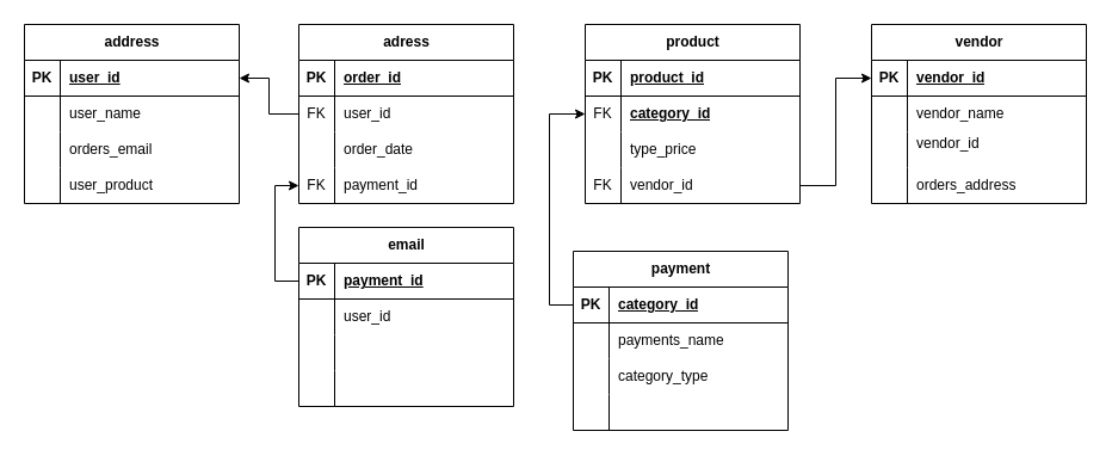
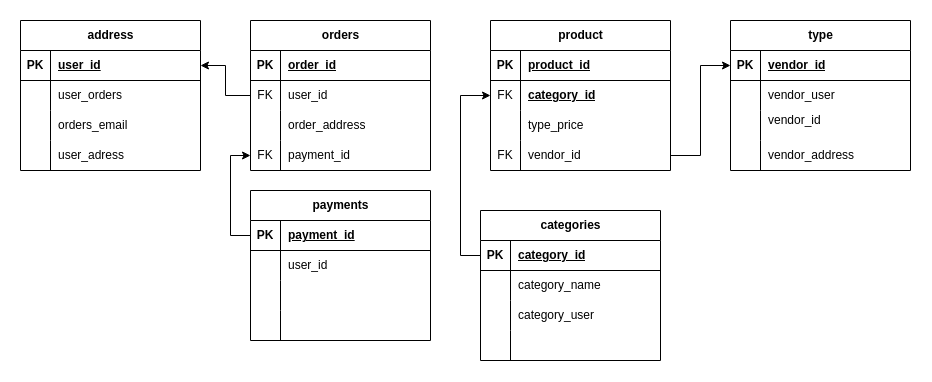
- <mxCell id="28" value="adress" style="shape=table;startSize=30;container=1;collapsible=1;childLayout=tableLayout;fixedRows=1;rowLines=0;fontStyle=1;align=center;resizeLast=1;html=1;" vertex="1" parent="1"><mxGeometry x="250" y="20" width="180" height="150" as="geometry" /></mxCell>
+ <mxCell id="28" value="orders" style="shape=table;startSize=30;container=1;collapsible=1;childLayout=tableLayout;fixedRows=1;rowLines=0;fontStyle=1;align=center;resizeLast=1;html=1;" vertex="1" parent="1"><mxGeometry x="250" y="20" width="180" height="150" as="geometry" /></mxCell>
- <mxCell id="41" value="vendor" style="shape=table;startSize=30;container=1;collapsible=1;childLayout=tableLayout;fixedRows=1;rowLines=0;fontStyle=1;align=center;resizeLast=1;html=1;" vertex="1" parent="1"><mxGeometry x="730" y="20" width="180" height="150" as="geometry" /></mxCell>
+ <mxCell id="41" value="type" style="shape=table;startSize=30;container=1;collapsible=1;childLayout=tableLayout;fixedRows=1;rowLines=0;fontStyle=1;align=center;resizeLast=1;html=1;" vertex="1" parent="1"><mxGeometry x="730" y="20" width="180" height="150" as="geometry" /></mxCell>
- <mxCell id="8" value="user_name" style="shape=partialRectangle;connectable=0;fillColor=none;top=0;left=0;bottom=0;right=0;align=left;spacingLeft=6;overflow=hidden;whiteSpace=wrap;html=1;" vertex="1" parent="6"><mxGeometry x="30" width="150" height="30" as="geometry"><mxRectangle width="150" height="30" as="alternateBounds" /></mxGeometry></mxCell>
+ <mxCell id="8" value="user_orders" style="shape=partialRectangle;connectable=0;fillColor=none;top=0;left=0;bottom=0;right=0;align=left;spacingLeft=6;overflow=hidden;whiteSpace=wrap;html=1;" vertex="1" parent="6"><mxGeometry x="30" width="150" height="30" as="geometry"><mxRectangle width="150" height="30" as="alternateBounds" /></mxGeometry></mxCell>
- <mxCell id="47" value="vendor_name" style="shape=partialRectangle;connectable=0;fillColor=none;top=0;left=0;bottom=0;right=0;align=left;spacingLeft=6;overflow=hidden;whiteSpace=wrap;html=1;" vertex="1" parent="45"><mxGeometry x="30" width="150" height="30" as="geometry"><mxRectangle width="150" height="30" as="alternateBounds" /></mxGeometry></mxCell>
+ <mxCell id="47" value="vendor_user" style="shape=partialRectangle;connectable=0;fillColor=none;top=0;left=0;bottom=0;right=0;align=left;spacingLeft=6;overflow=hidden;whiteSpace=wrap;html=1;" vertex="1" parent="45"><mxGeometry x="30" width="150" height="30" as="geometry"><mxRectangle width="150" height="30" as="alternateBounds" /></mxGeometry></mxCell>
- <mxCell id="37" value="order_date" style="shape=partialRectangle;connectable=0;fillColor=none;top=0;left=0;bottom=0;right=0;align=left;spacingLeft=6;overflow=hidden;whiteSpace=wrap;html=1;" vertex="1" parent="35"><mxGeometry x="30" width="150" height="30" as="geometry"><mxRectangle width="150" height="30" as="alternateBounds" /></mxGeometry></mxCell>
+ <mxCell id="37" value="order_address" style="shape=partialRectangle;connectable=0;fillColor=none;top=0;left=0;bottom=0;right=0;align=left;spacingLeft=6;overflow=hidden;whiteSpace=wrap;html=1;" vertex="1" parent="35"><mxGeometry x="30" width="150" height="30" as="geometry"><mxRectangle width="150" height="30" as="alternateBounds" /></mxGeometry></mxCell>
- <mxCell id="14" value="user_product" style="shape=partialRectangle;connectable=0;fillColor=none;top=0;left=0;bottom=0;right=0;align=left;spacingLeft=6;overflow=hidden;whiteSpace=wrap;html=1;" vertex="1" parent="12"><mxGeometry x="30" width="150" height="30" as="geometry"><mxRectangle width="150" height="30" as="alternateBounds" /></mxGeometry></mxCell>
+ <mxCell id="14" value="user_adress" style="shape=partialRectangle;connectable=0;fillColor=none;top=0;left=0;bottom=0;right=0;align=left;spacingLeft=6;overflow=hidden;whiteSpace=wrap;html=1;" vertex="1" parent="12"><mxGeometry x="30" width="150" height="30" as="geometry"><mxRectangle width="150" height="30" as="alternateBounds" /></mxGeometry></mxCell>
- <mxCell id="53" value="orders_address" style="shape=partialRectangle;connectable=0;fillColor=none;top=0;left=0;bottom=0;right=0;align=left;spacingLeft=6;overflow=hidden;whiteSpace=wrap;html=1;" vertex="1" parent="51"><mxGeometry x="30" width="150" height="30" as="geometry"><mxRectangle width="150" height="30" as="alternateBounds" /></mxGeometry></mxCell>
+ <mxCell id="53" value="vendor_address" style="shape=partialRectangle;connectable=0;fillColor=none;top=0;left=0;bottom=0;right=0;align=left;spacingLeft=6;overflow=hidden;whiteSpace=wrap;html=1;" vertex="1" parent="51"><mxGeometry x="30" width="150" height="30" as="geometry"><mxRectangle width="150" height="30" as="alternateBounds" /></mxGeometry></mxCell>
- <mxCell id="67" value="email" style="shape=table;startSize=30;container=1;collapsible=1;childLayout=tableLayout;fixedRows=1;rowLines=0;fontStyle=1;align=center;resizeLast=1;html=1;" vertex="1" parent="1"><mxGeometry x="250" y="190" width="180" height="150" as="geometry" /></mxCell>
+ <mxCell id="67" value="payments" style="shape=table;startSize=30;container=1;collapsible=1;childLayout=tableLayout;fixedRows=1;rowLines=0;fontStyle=1;align=center;resizeLast=1;html=1;" vertex="1" parent="1"><mxGeometry x="250" y="190" width="180" height="150" as="geometry" /></mxCell>
- <mxCell id="54" value="payment" style="shape=table;startSize=30;container=1;collapsible=1;childLayout=tableLayout;fixedRows=1;rowLines=0;fontStyle=1;align=center;resizeLast=1;html=1;" vertex="1" parent="1"><mxGeometry x="480" y="210" width="180" height="150" as="geometry" /></mxCell>
+ <mxCell id="54" value="categories" style="shape=table;startSize=30;container=1;collapsible=1;childLayout=tableLayout;fixedRows=1;rowLines=0;fontStyle=1;align=center;resizeLast=1;html=1;" vertex="1" parent="1"><mxGeometry x="480" y="210" width="180" height="150" as="geometry" /></mxCell>
- <mxCell id="60" value="payments_name" style="shape=partialRectangle;connectable=0;fillColor=none;top=0;left=0;bottom=0;right=0;align=left;spacingLeft=6;overflow=hidden;whiteSpace=wrap;html=1;" vertex="1" parent="58"><mxGeometry x="30" width="150" height="30" as="geometry"><mxRectangle width="150" height="30" as="alternateBounds" /></mxGeometry></mxCell>
+ <mxCell id="60" value="category_name" style="shape=partialRectangle;connectable=0;fillColor=none;top=0;left=0;bottom=0;right=0;align=left;spacingLeft=6;overflow=hidden;whiteSpace=wrap;html=1;" vertex="1" parent="58"><mxGeometry x="30" width="150" height="30" as="geometry"><mxRectangle width="150" height="30" as="alternateBounds" /></mxGeometry></mxCell>
- <mxCell id="63" value="category_type" style="shape=partialRectangle;connectable=0;fillColor=none;top=0;left=0;bottom=0;right=0;align=left;spacingLeft=6;overflow=hidden;whiteSpace=wrap;html=1;" vertex="1" parent="61"><mxGeometry x="30" width="150" height="30" as="geometry"><mxRectangle width="150" height="30" as="alternateBounds" /></mxGeometry></mxCell>
+ <mxCell id="63" value="category_user" style="shape=partialRectangle;connectable=0;fillColor=none;top=0;left=0;bottom=0;right=0;align=left;spacingLeft=6;overflow=hidden;whiteSpace=wrap;html=1;" vertex="1" parent="61"><mxGeometry x="30" width="150" height="30" as="geometry"><mxRectangle width="150" height="30" as="alternateBounds" /></mxGeometry></mxCell>
